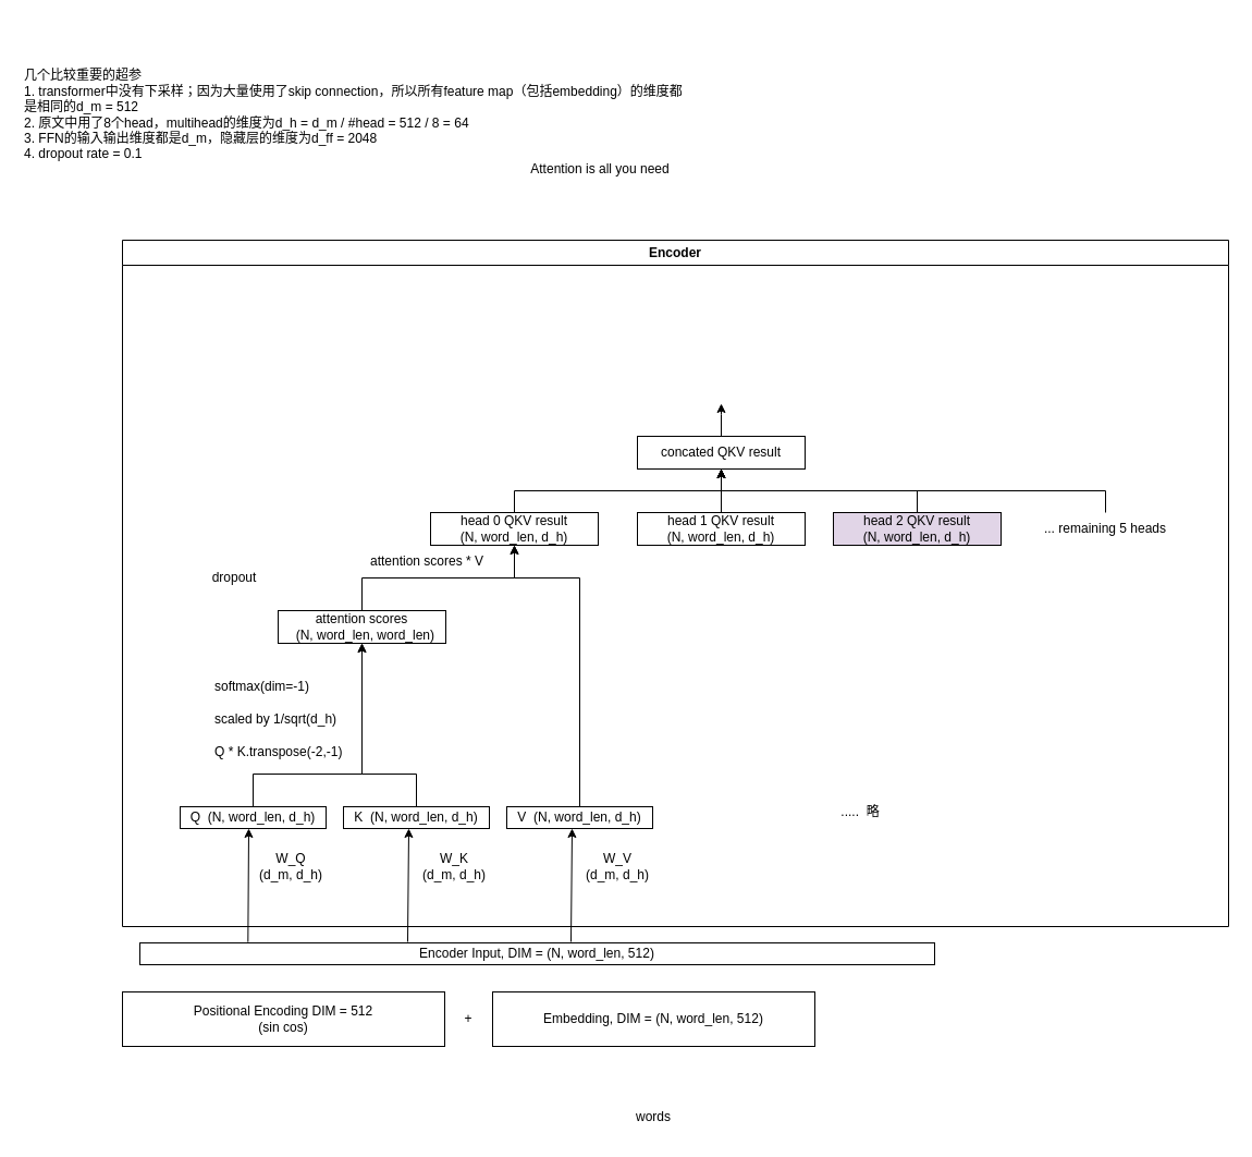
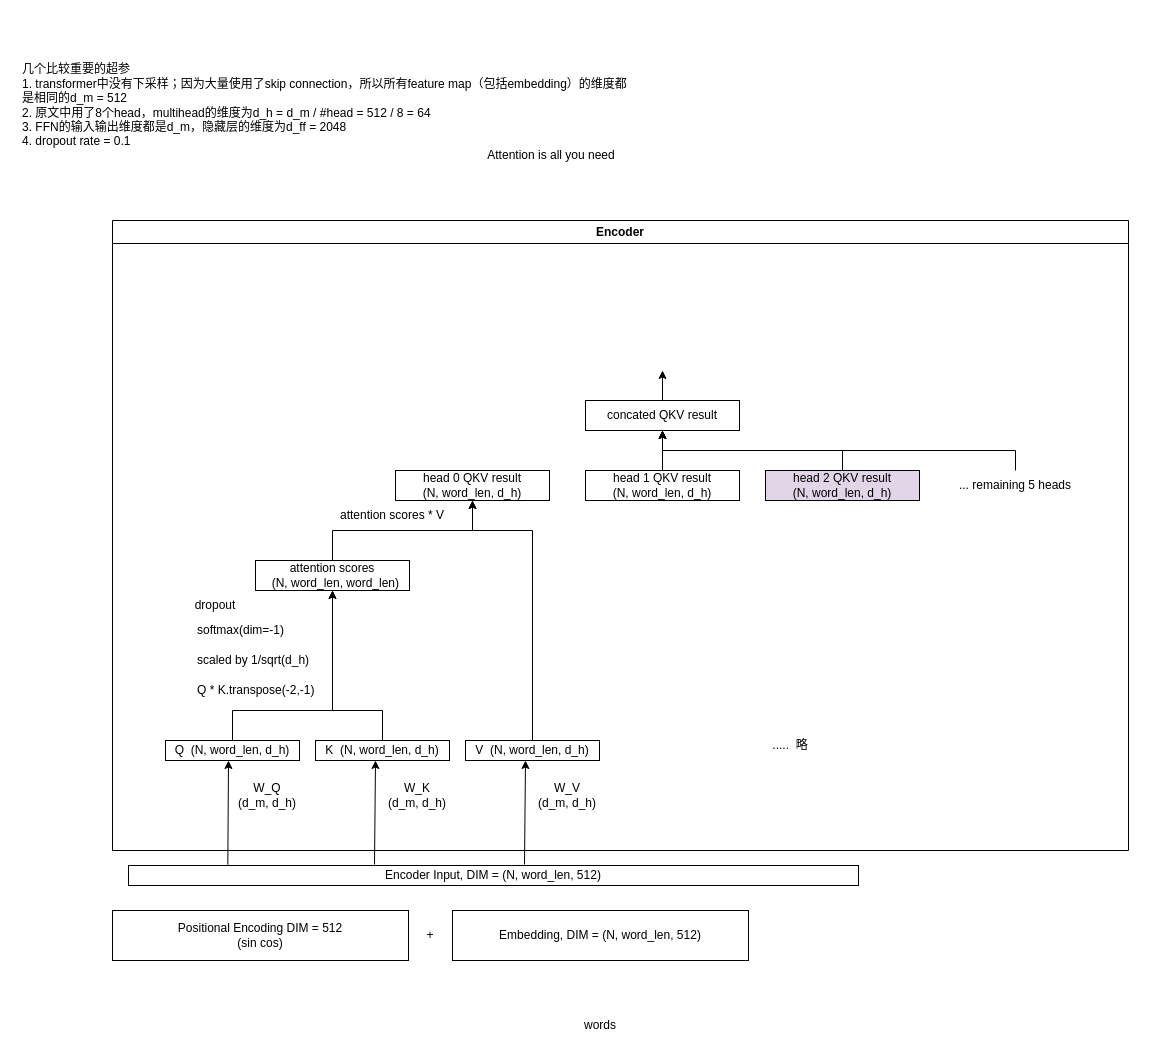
- <mxCell id="20" style="edgeStyle=orthogonalEdgeStyle;rounded=0;orthogonalLoop=1;jettySize=auto;html=1;entryX=0.5;entryY=1;entryDx=0;entryDy=0;exitX=0.5;exitY=0;exitDx=0;exitDy=0;" edge="1" parent="2" source="21" target="24"><mxGeometry relative="1" as="geometry" /></mxCell>
- <mxCell id="19" value="dropout" style="text;html=1;strokeColor=none;fillColor=none;align=center;verticalAlign=middle;whiteSpace=wrap;rounded=0;" vertex="1" parent="2"><mxGeometry x="73" y="295" width="60" height="30" as="geometry" /></mxCell>
+ <mxCell id="19" value="dropout" style="text;html=1;strokeColor=none;fillColor=none;align=center;verticalAlign=middle;whiteSpace=wrap;rounded=0;" vertex="1" parent="2"><mxGeometry x="73" y="370" width="60" height="30" as="geometry" /></mxCell>
